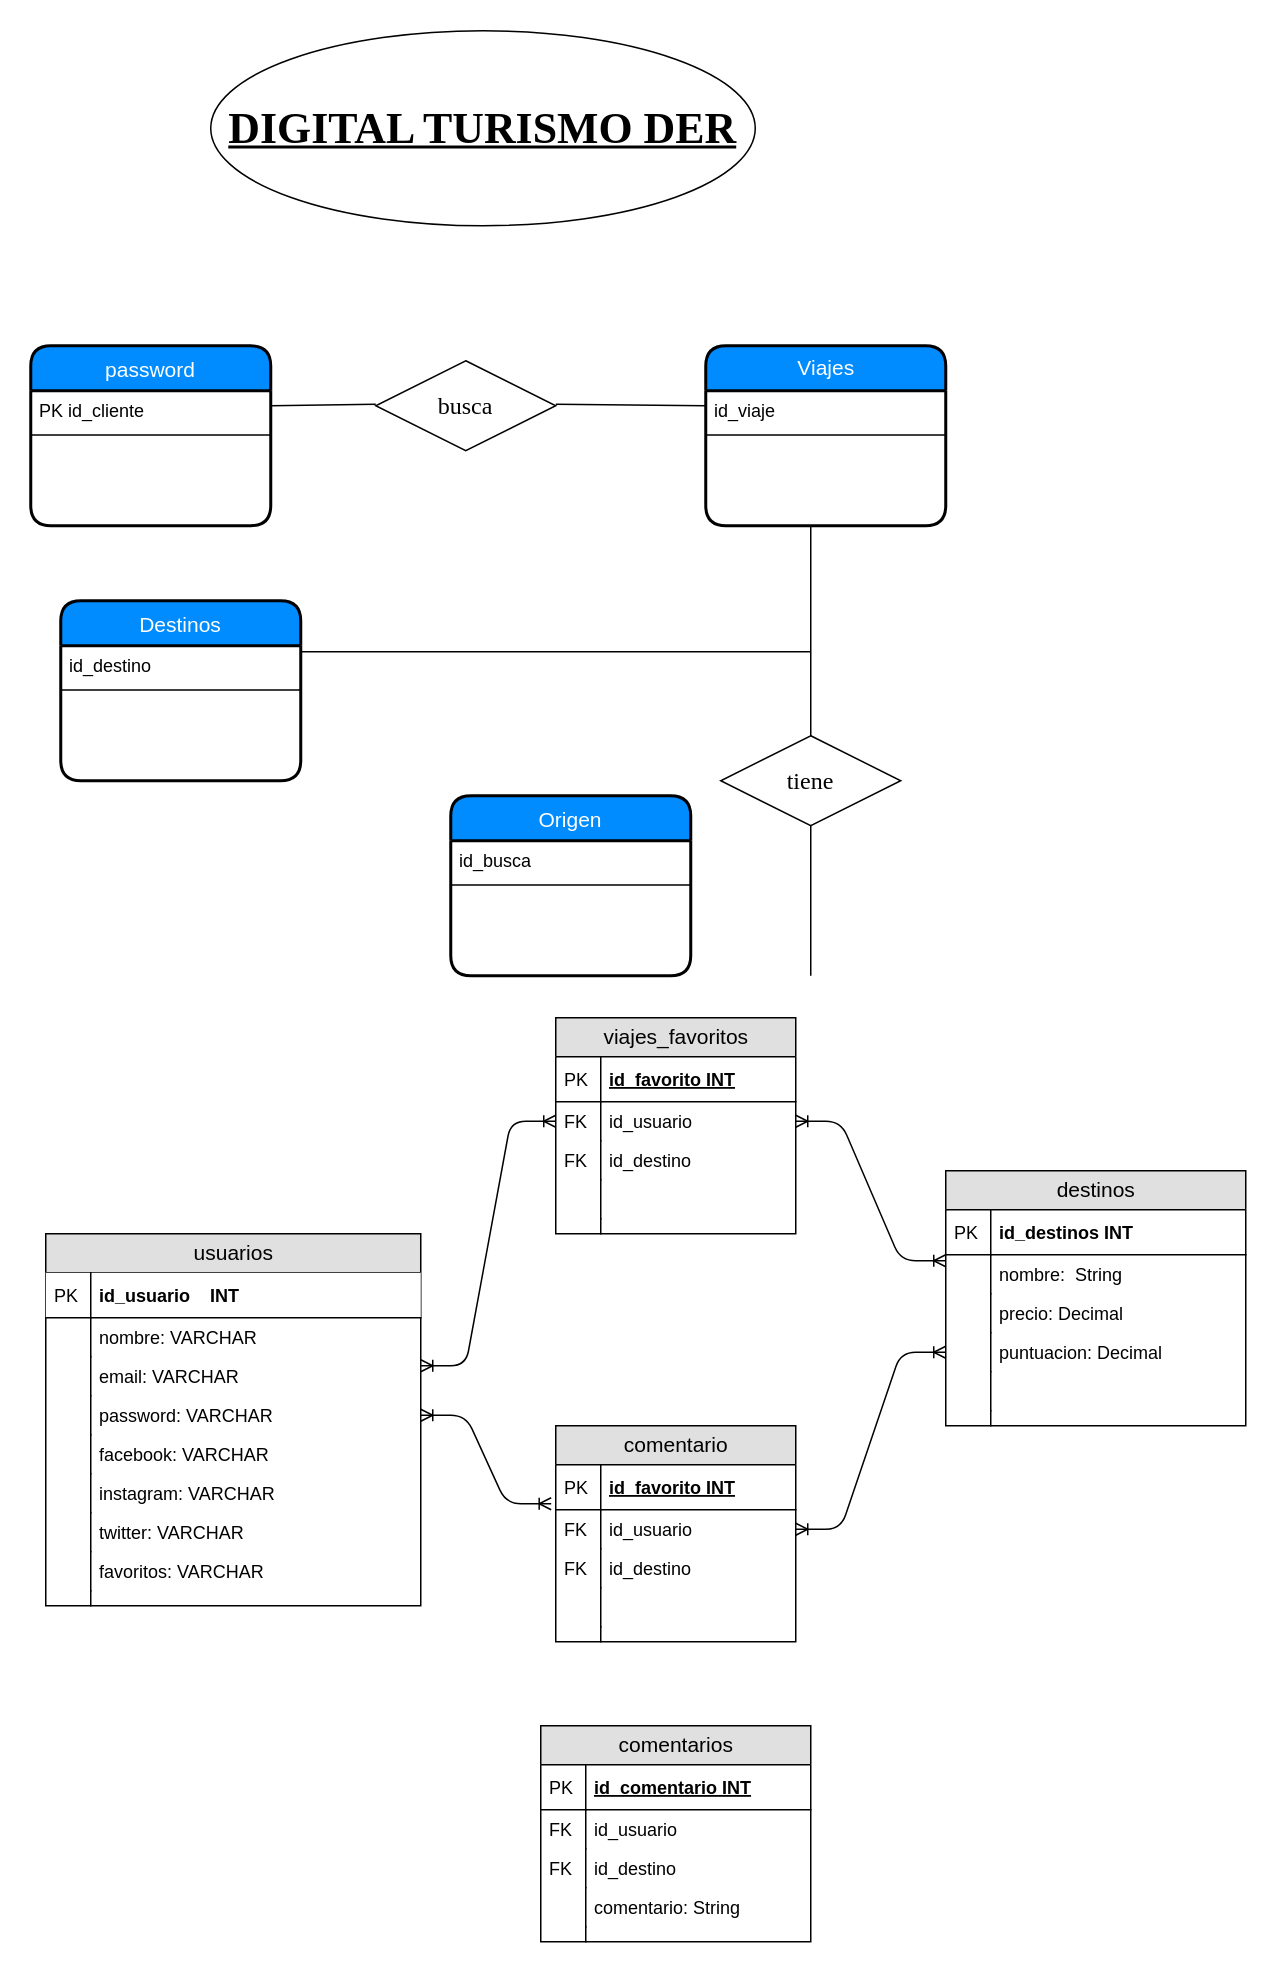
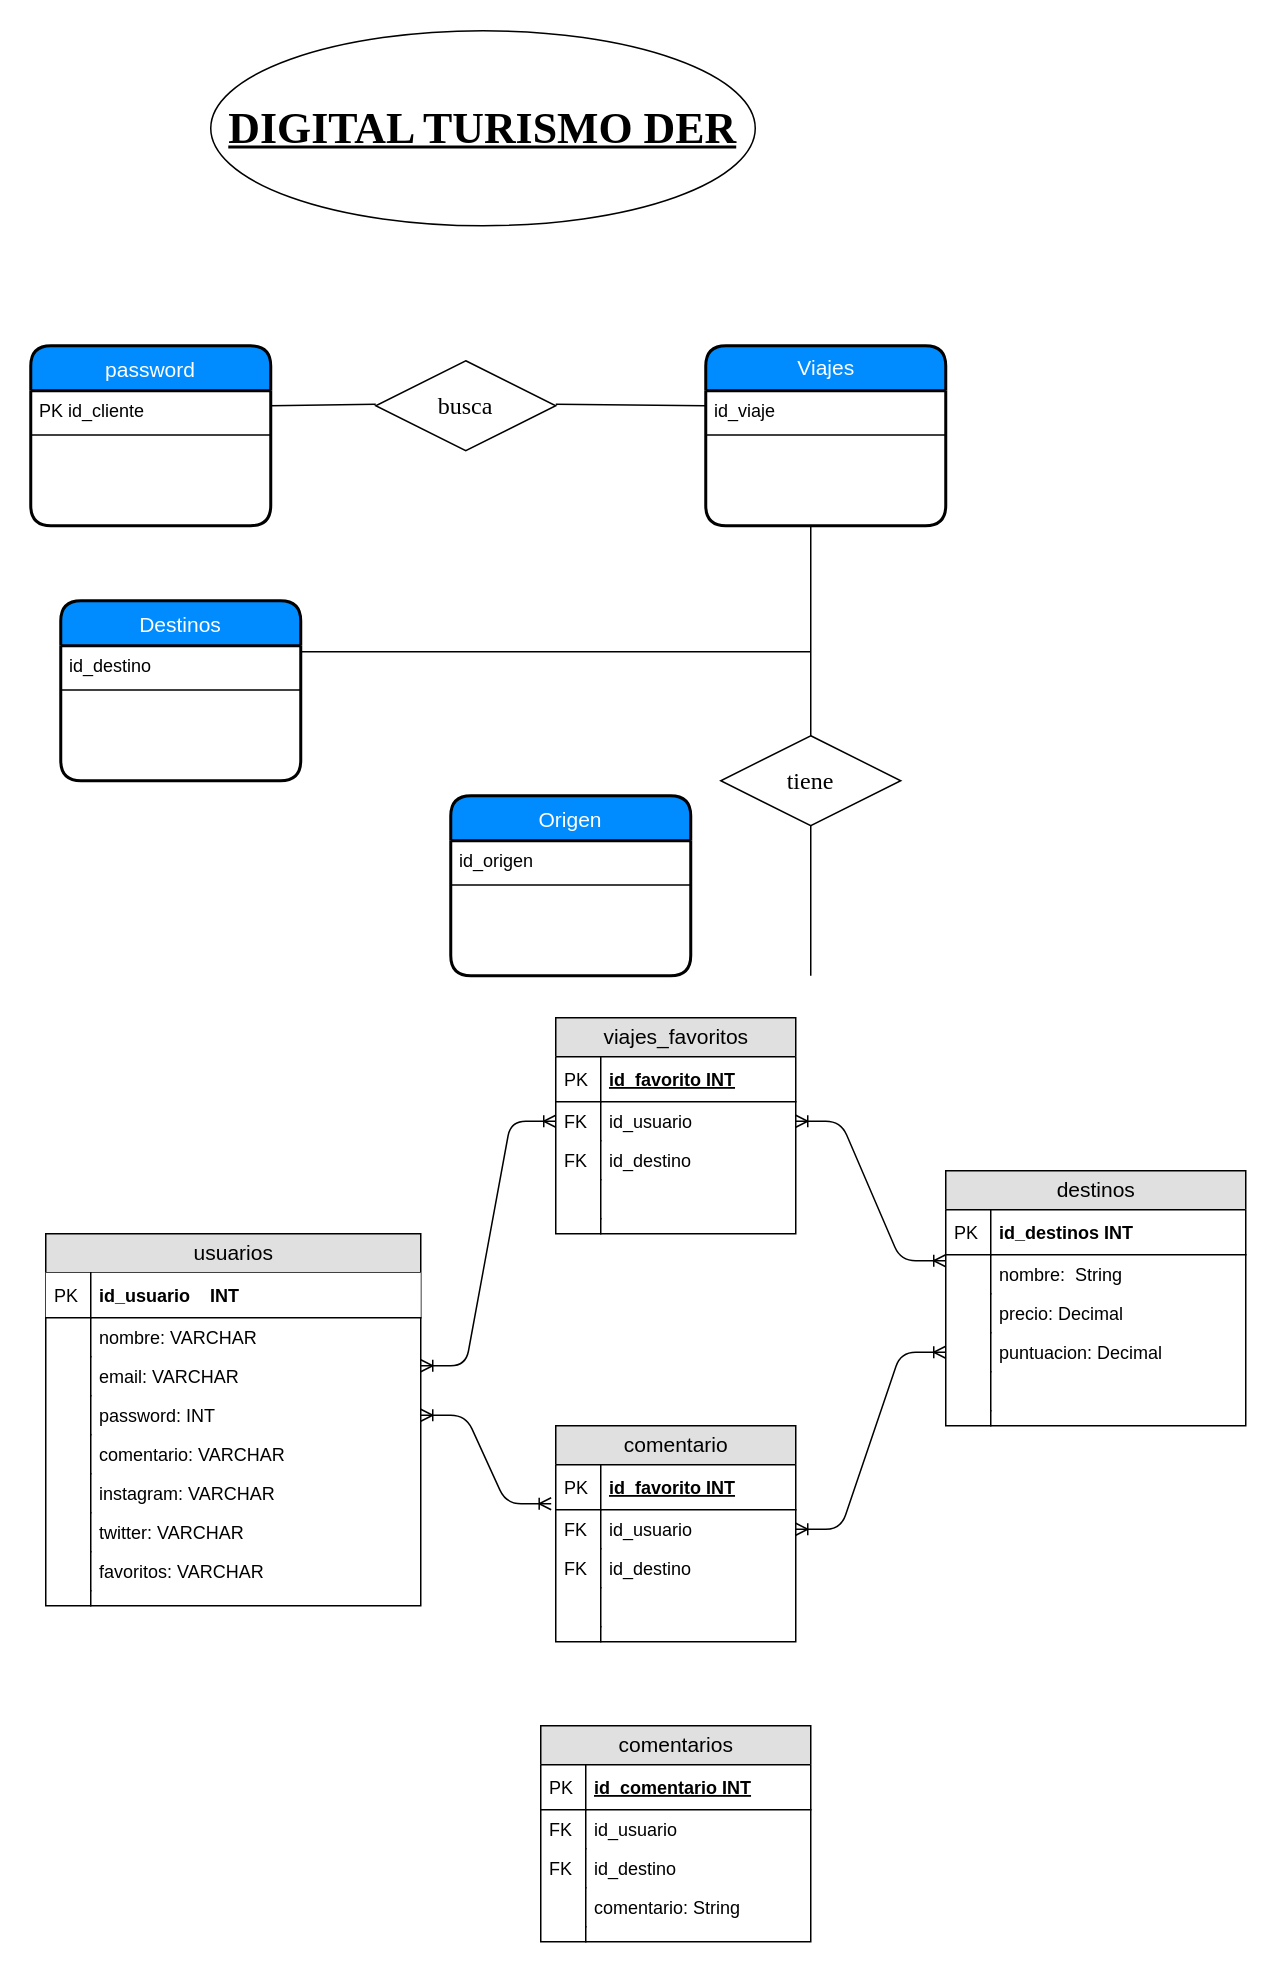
- <mxCell id="18" value="id_busca" style="align=left;strokeColor=none;fillColor=none;spacingLeft=4;fontSize=12;verticalAlign=top;resizable=0;rotatable=0;part=1;" parent="16" vertex="1"><mxGeometry y="30" width="160" height="90" as="geometry" /></mxCell>
+ <mxCell id="18" value="id_origen" style="align=left;strokeColor=none;fillColor=none;spacingLeft=4;fontSize=12;verticalAlign=top;resizable=0;rotatable=0;part=1;" parent="16" vertex="1"><mxGeometry y="30" width="160" height="90" as="geometry" /></mxCell>
- <mxCell id="29" value="password: VARCHAR" style="shape=partialRectangle;top=0;left=0;right=0;bottom=0;align=left;verticalAlign=top;fillColor=none;spacingLeft=34;spacingRight=4;overflow=hidden;rotatable=0;points=[[0,0.5],[1,0.5]];portConstraint=eastwest;dropTarget=0;fontSize=12;" parent="22" vertex="1"><mxGeometry y="108" width="250" height="26" as="geometry" /></mxCell>
+ <mxCell id="29" value="password: INT" style="shape=partialRectangle;top=0;left=0;right=0;bottom=0;align=left;verticalAlign=top;fillColor=none;spacingLeft=34;spacingRight=4;overflow=hidden;rotatable=0;points=[[0,0.5],[1,0.5]];portConstraint=eastwest;dropTarget=0;fontSize=12;" parent="22" vertex="1"><mxGeometry y="108" width="250" height="26" as="geometry" /></mxCell>
- <mxCell id="31" value="facebook: VARCHAR" style="shape=partialRectangle;top=0;left=0;right=0;bottom=0;align=left;verticalAlign=top;fillColor=none;spacingLeft=34;spacingRight=4;overflow=hidden;rotatable=0;points=[[0,0.5],[1,0.5]];portConstraint=eastwest;dropTarget=0;fontSize=12;" parent="22" vertex="1"><mxGeometry y="134" width="250" height="26" as="geometry" /></mxCell>
+ <mxCell id="31" value="comentario: VARCHAR" style="shape=partialRectangle;top=0;left=0;right=0;bottom=0;align=left;verticalAlign=top;fillColor=none;spacingLeft=34;spacingRight=4;overflow=hidden;rotatable=0;points=[[0,0.5],[1,0.5]];portConstraint=eastwest;dropTarget=0;fontSize=12;" parent="22" vertex="1"><mxGeometry y="134" width="250" height="26" as="geometry" /></mxCell>
